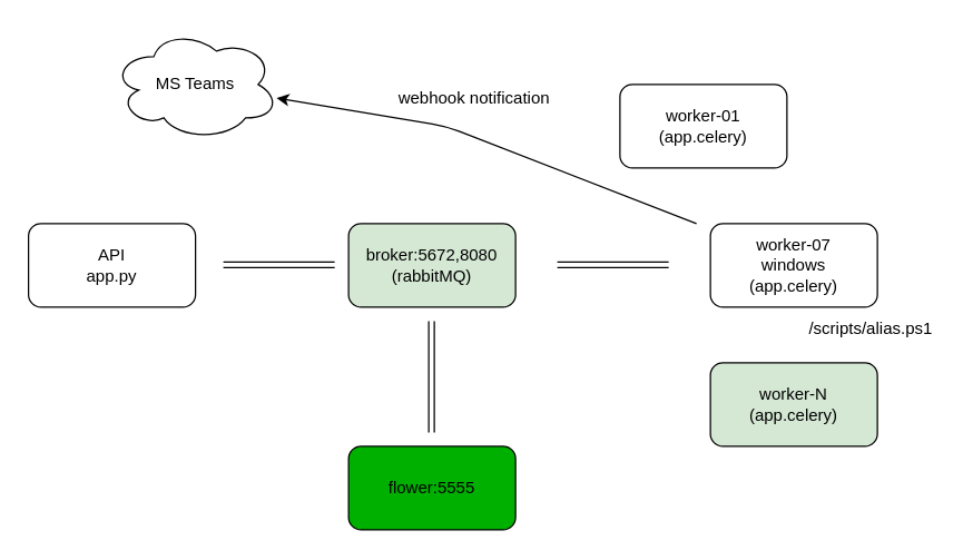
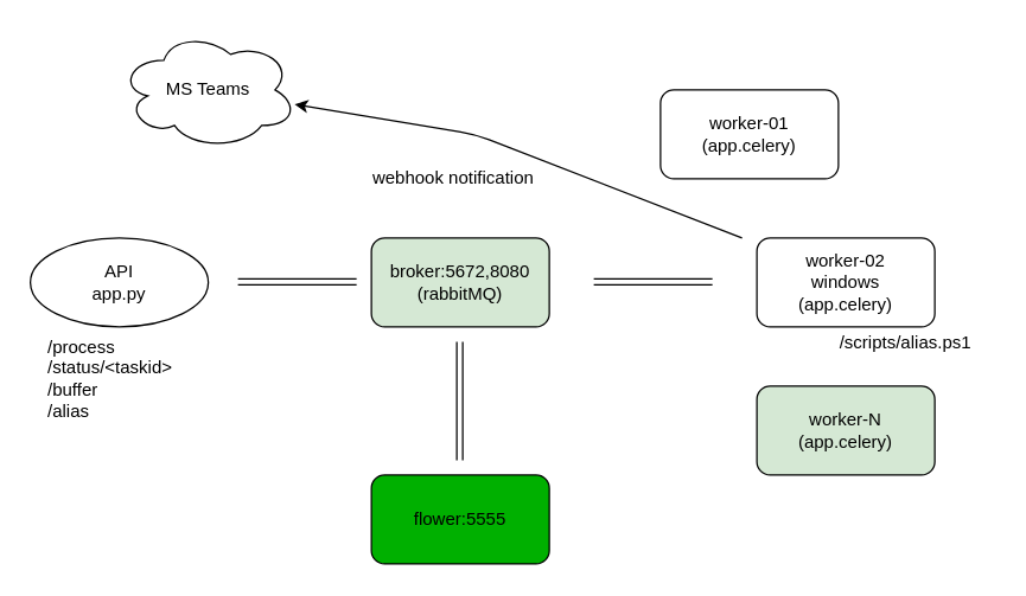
- <mxCell id="14" value="webhook notification" style="text;html=1;align=center;verticalAlign=middle;resizable=0;points=[];autosize=1;" parent="1" vertex="1"><mxGeometry x="270" y="60" width="140" height="20" as="geometry" /></mxCell>
+ <mxCell id="14" value="webhook notification" style="text;html=1;align=center;verticalAlign=middle;resizable=0;points=[];autosize=1;" parent="1" vertex="1"><mxGeometry x="235" y="110" width="140" height="20" as="geometry" /></mxCell>
- <mxCell id="2" value="&lt;div&gt;API&lt;/div&gt;&lt;div&gt;app.py&lt;br&gt;&lt;/div&gt;" style="rounded=1;whiteSpace=wrap;html=1;" parent="1" vertex="1"><mxGeometry x="20" y="160" width="120" height="60" as="geometry" /></mxCell>
+ <mxCell id="2" value="&lt;div&gt;API&lt;/div&gt;&lt;div&gt;app.py&lt;br&gt;&lt;/div&gt;" style="ellipse;whiteSpace=wrap;html=1;" parent="1" vertex="1"><mxGeometry x="20" y="160" width="120" height="60" as="geometry" /></mxCell>
- <mxCell id="4" value="&lt;div&gt;worker-07&lt;/div&gt;&lt;div&gt;windows&lt;br&gt;&lt;/div&gt;&lt;div&gt;(app.celery)&lt;/div&gt;" style="rounded=1;whiteSpace=wrap;html=1;" parent="1" vertex="1"><mxGeometry x="510" y="160" width="120" height="60" as="geometry" /></mxCell>
+ <mxCell id="4" value="&lt;div&gt;worker-02&lt;/div&gt;&lt;div&gt;windows&lt;br&gt;&lt;/div&gt;&lt;div&gt;(app.celery)&lt;/div&gt;" style="rounded=1;whiteSpace=wrap;html=1;" parent="1" vertex="1"><mxGeometry x="510" y="160" width="120" height="60" as="geometry" /></mxCell>
- <mxCell id="15" value="/scripts/alias.ps1" style="text;html=1;align=center;verticalAlign=middle;resizable=0;points=[];autosize=1;" vertex="1" parent="1"><mxGeometry x="565" y="226" width="120" height="20" as="geometry" /></mxCell>
+ <mxCell id="15" value="/scripts/alias.ps1" style="text;html=1;align=center;verticalAlign=middle;resizable=0;points=[];autosize=1;" vertex="1" parent="1"><mxGeometry x="550" y="221" width="120" height="20" as="geometry" /></mxCell>
+ <mxCell id="11" value="&lt;div align=&quot;left&quot;&gt;/process&lt;/div&gt;&lt;div align=&quot;left&quot;&gt;/status/&amp;lt;taskid&amp;gt;&lt;/div&gt;&lt;div align=&quot;left&quot;&gt;/buffer&lt;/div&gt;&lt;div align=&quot;left&quot;&gt;/alias&lt;br&gt;&lt;/div&gt;" style="text;html=1;align=left;verticalAlign=middle;resizable=0;points=[];autosize=1;" parent="1" vertex="1"><mxGeometry x="30" y="225" width="120" height="60" as="geometry" /></mxCell>
